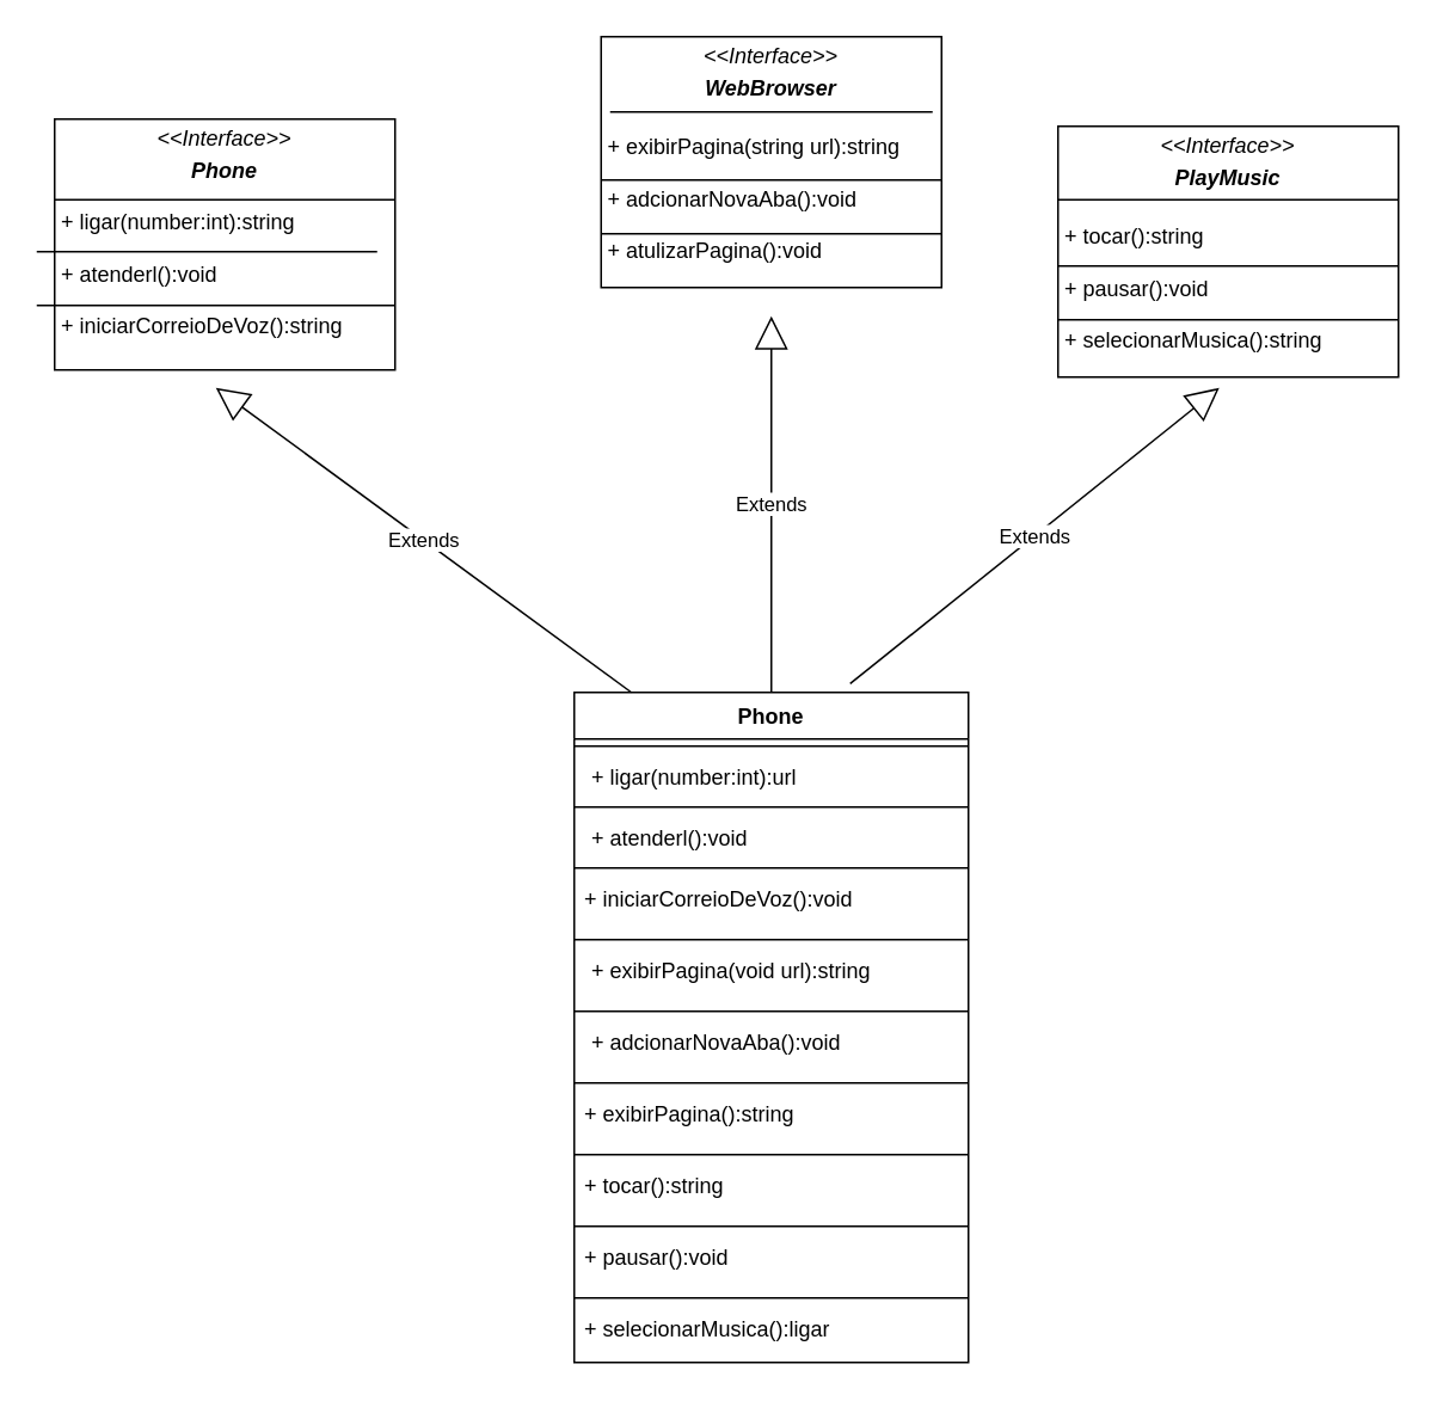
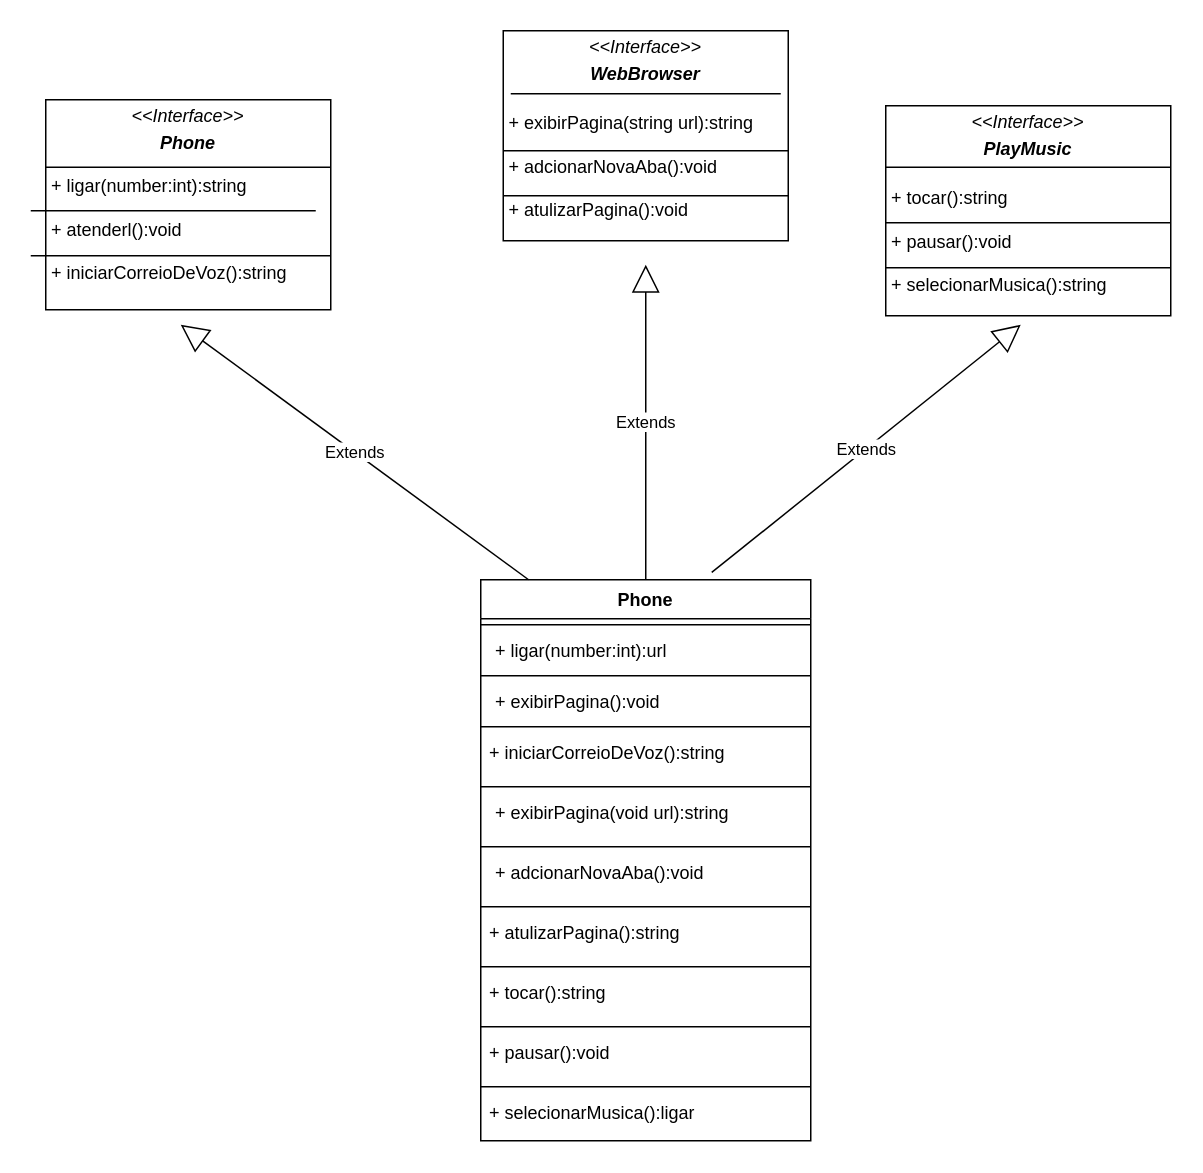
- <mxCell id="6" value="&lt;div&gt;&lt;p style=&quot;margin: 0px 0px 0px 4px;&quot;&gt;+ atenderl():void&lt;/p&gt;&lt;p style=&quot;margin: 0px 0px 0px 4px;&quot;&gt;&lt;br&gt;&lt;/p&gt;&lt;/div&gt;" style="text;strokeColor=none;fillColor=none;align=left;verticalAlign=top;spacingLeft=4;spacingRight=4;overflow=hidden;rotatable=0;points=[[0,0.5],[1,0.5]];portConstraint=eastwest;whiteSpace=wrap;html=1;" vertex="1" parent="2"><mxGeometry y="68" width="220" height="26" as="geometry" /></mxCell>
+ <mxCell id="6" value="&lt;div&gt;&lt;p style=&quot;margin: 0px 0px 0px 4px;&quot;&gt;+ exibirPagina():void&lt;/p&gt;&lt;p style=&quot;margin: 0px 0px 0px 4px;&quot;&gt;&lt;br&gt;&lt;/p&gt;&lt;/div&gt;" style="text;strokeColor=none;fillColor=none;align=left;verticalAlign=top;spacingLeft=4;spacingRight=4;overflow=hidden;rotatable=0;points=[[0,0.5],[1,0.5]];portConstraint=eastwest;whiteSpace=wrap;html=1;" vertex="1" parent="2"><mxGeometry y="68" width="220" height="26" as="geometry" /></mxCell>
- <mxCell id="8" value="&lt;div&gt;+ iniciarCorreioDeVoz():void&lt;br&gt;&lt;/div&gt;" style="text;strokeColor=none;fillColor=none;align=left;verticalAlign=top;spacingLeft=4;spacingRight=4;overflow=hidden;rotatable=0;points=[[0,0.5],[1,0.5]];portConstraint=eastwest;whiteSpace=wrap;html=1;" vertex="1" parent="2"><mxGeometry y="102" width="220" height="32" as="geometry" /></mxCell>
+ <mxCell id="8" value="&lt;div&gt;+ iniciarCorreioDeVoz():string&lt;br&gt;&lt;/div&gt;" style="text;strokeColor=none;fillColor=none;align=left;verticalAlign=top;spacingLeft=4;spacingRight=4;overflow=hidden;rotatable=0;points=[[0,0.5],[1,0.5]];portConstraint=eastwest;whiteSpace=wrap;html=1;" vertex="1" parent="2"><mxGeometry y="102" width="220" height="32" as="geometry" /></mxCell>
- <mxCell id="14" value="&lt;div&gt;+ exibirPagina():string&lt;br&gt;&lt;/div&gt;" style="text;strokeColor=none;fillColor=none;align=left;verticalAlign=top;spacingLeft=4;spacingRight=4;overflow=hidden;rotatable=0;points=[[0,0.5],[1,0.5]];portConstraint=eastwest;whiteSpace=wrap;html=1;" vertex="1" parent="2"><mxGeometry y="222" width="220" height="32" as="geometry" /></mxCell>
+ <mxCell id="14" value="&lt;div&gt;+ atulizarPagina():string&lt;br&gt;&lt;/div&gt;" style="text;strokeColor=none;fillColor=none;align=left;verticalAlign=top;spacingLeft=4;spacingRight=4;overflow=hidden;rotatable=0;points=[[0,0.5],[1,0.5]];portConstraint=eastwest;whiteSpace=wrap;html=1;" vertex="1" parent="2"><mxGeometry y="222" width="220" height="32" as="geometry" /></mxCell>
